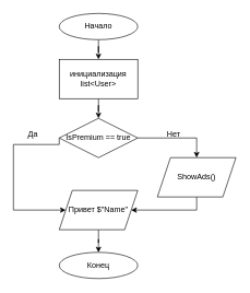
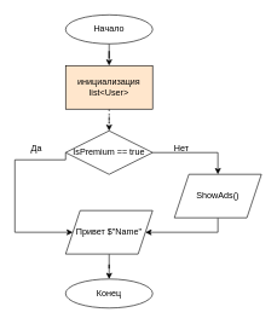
- <mxCell id="5" value="&lt;div&gt;инициализация&lt;/div&gt;list&amp;lt;User&amp;gt;" style="rounded=0;whiteSpace=wrap;html=1;" vertex="1" parent="1"><mxGeometry x="90" y="90" width="120" height="60" as="geometry" /></mxCell>
+ <mxCell id="5" value="&lt;div&gt;инициализация&lt;/div&gt;list&amp;lt;User&amp;gt;" style="rounded=0;whiteSpace=wrap;html=1;fillColor=#ffe6cc;" vertex="1" parent="1"><mxGeometry x="90" y="90" width="120" height="60" as="geometry" /></mxCell>
- <mxCell id="4" value="" style="edgeStyle=orthogonalEdgeStyle;rounded=0;orthogonalLoop=1;jettySize=auto;html=1;" edge="1" parent="1" source="5" target="8"><mxGeometry relative="1" as="geometry" /></mxCell>
+ <mxCell id="4" value="" style="edgeStyle=orthogonalEdgeStyle;rounded=0;orthogonalLoop=1;jettySize=auto;html=1;dashed=1;" edge="1" parent="1" source="5" target="8"><mxGeometry relative="1" as="geometry" /></mxCell>
- <mxCell id="15" value="Нет" style="text;html=1;align=center;verticalAlign=middle;whiteSpace=wrap;rounded=0;" vertex="1" parent="1"><mxGeometry x="235" y="190" width="60" height="30" as="geometry" /></mxCell>
+ <mxCell id="15" value="Нет" style="text;html=1;align=center;verticalAlign=middle;whiteSpace=wrap;rounded=0;" vertex="1" parent="1"><mxGeometry x="220" y="190" width="60" height="30" as="geometry" /></mxCell>
